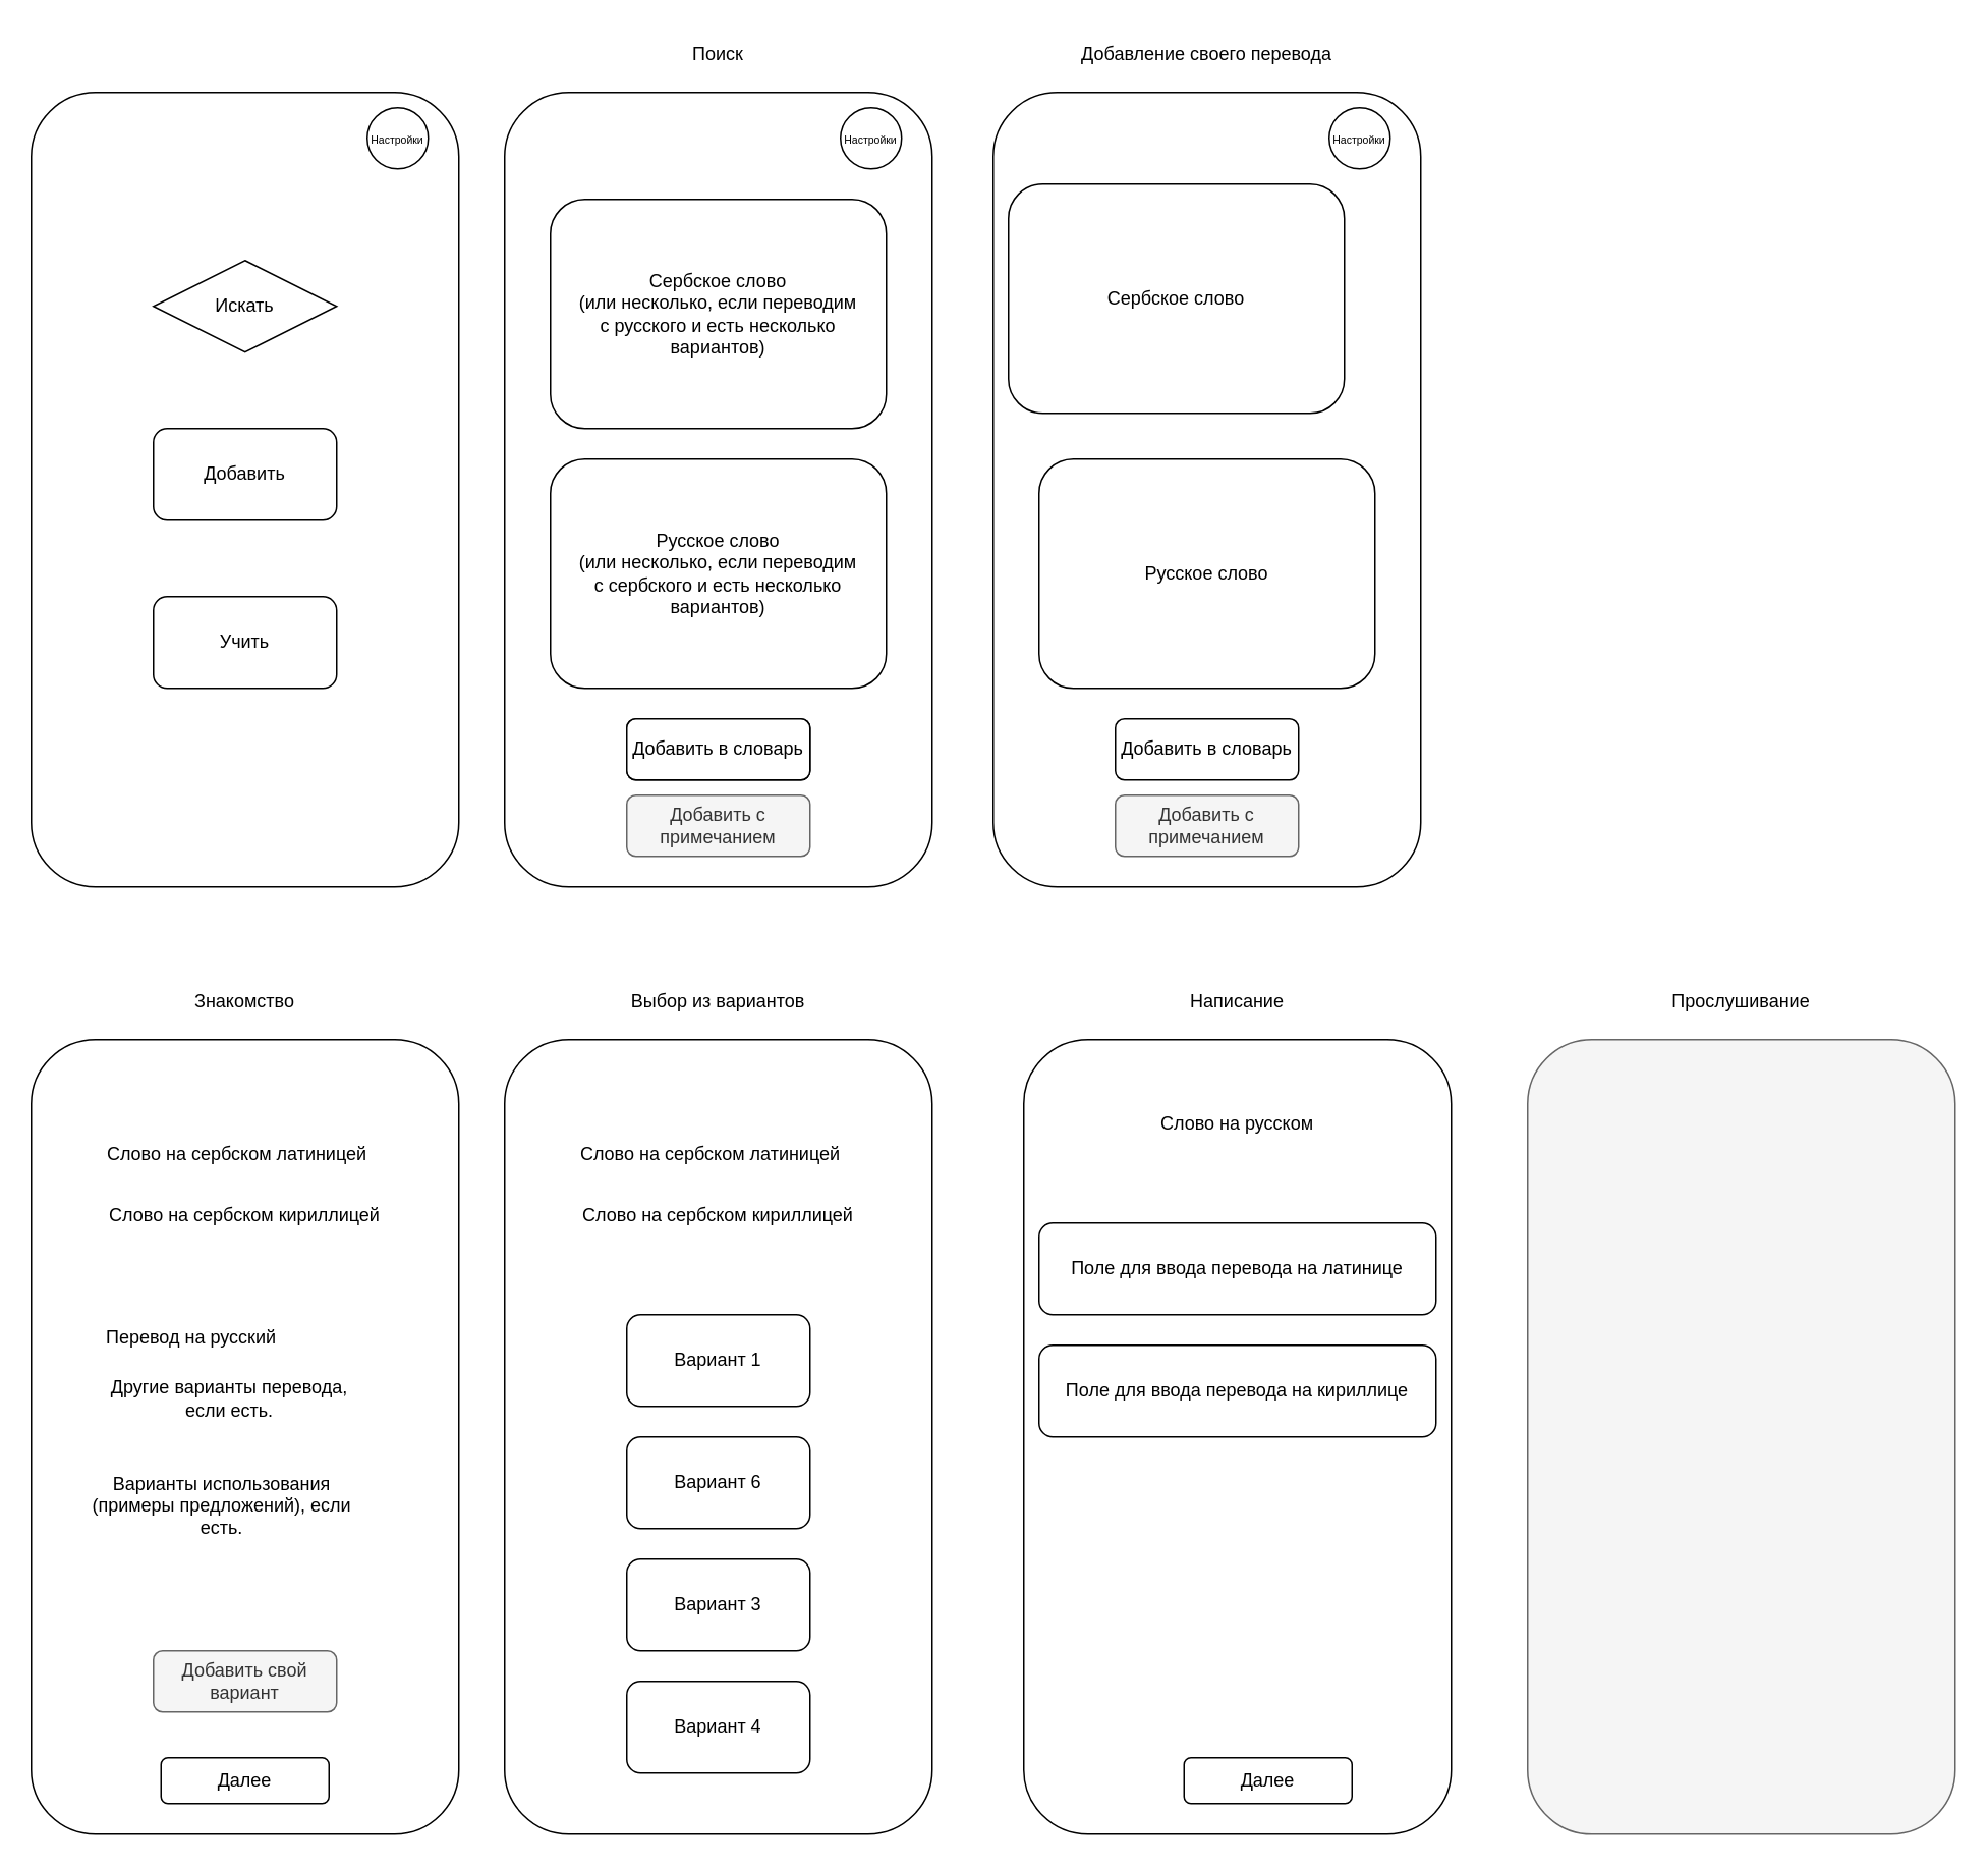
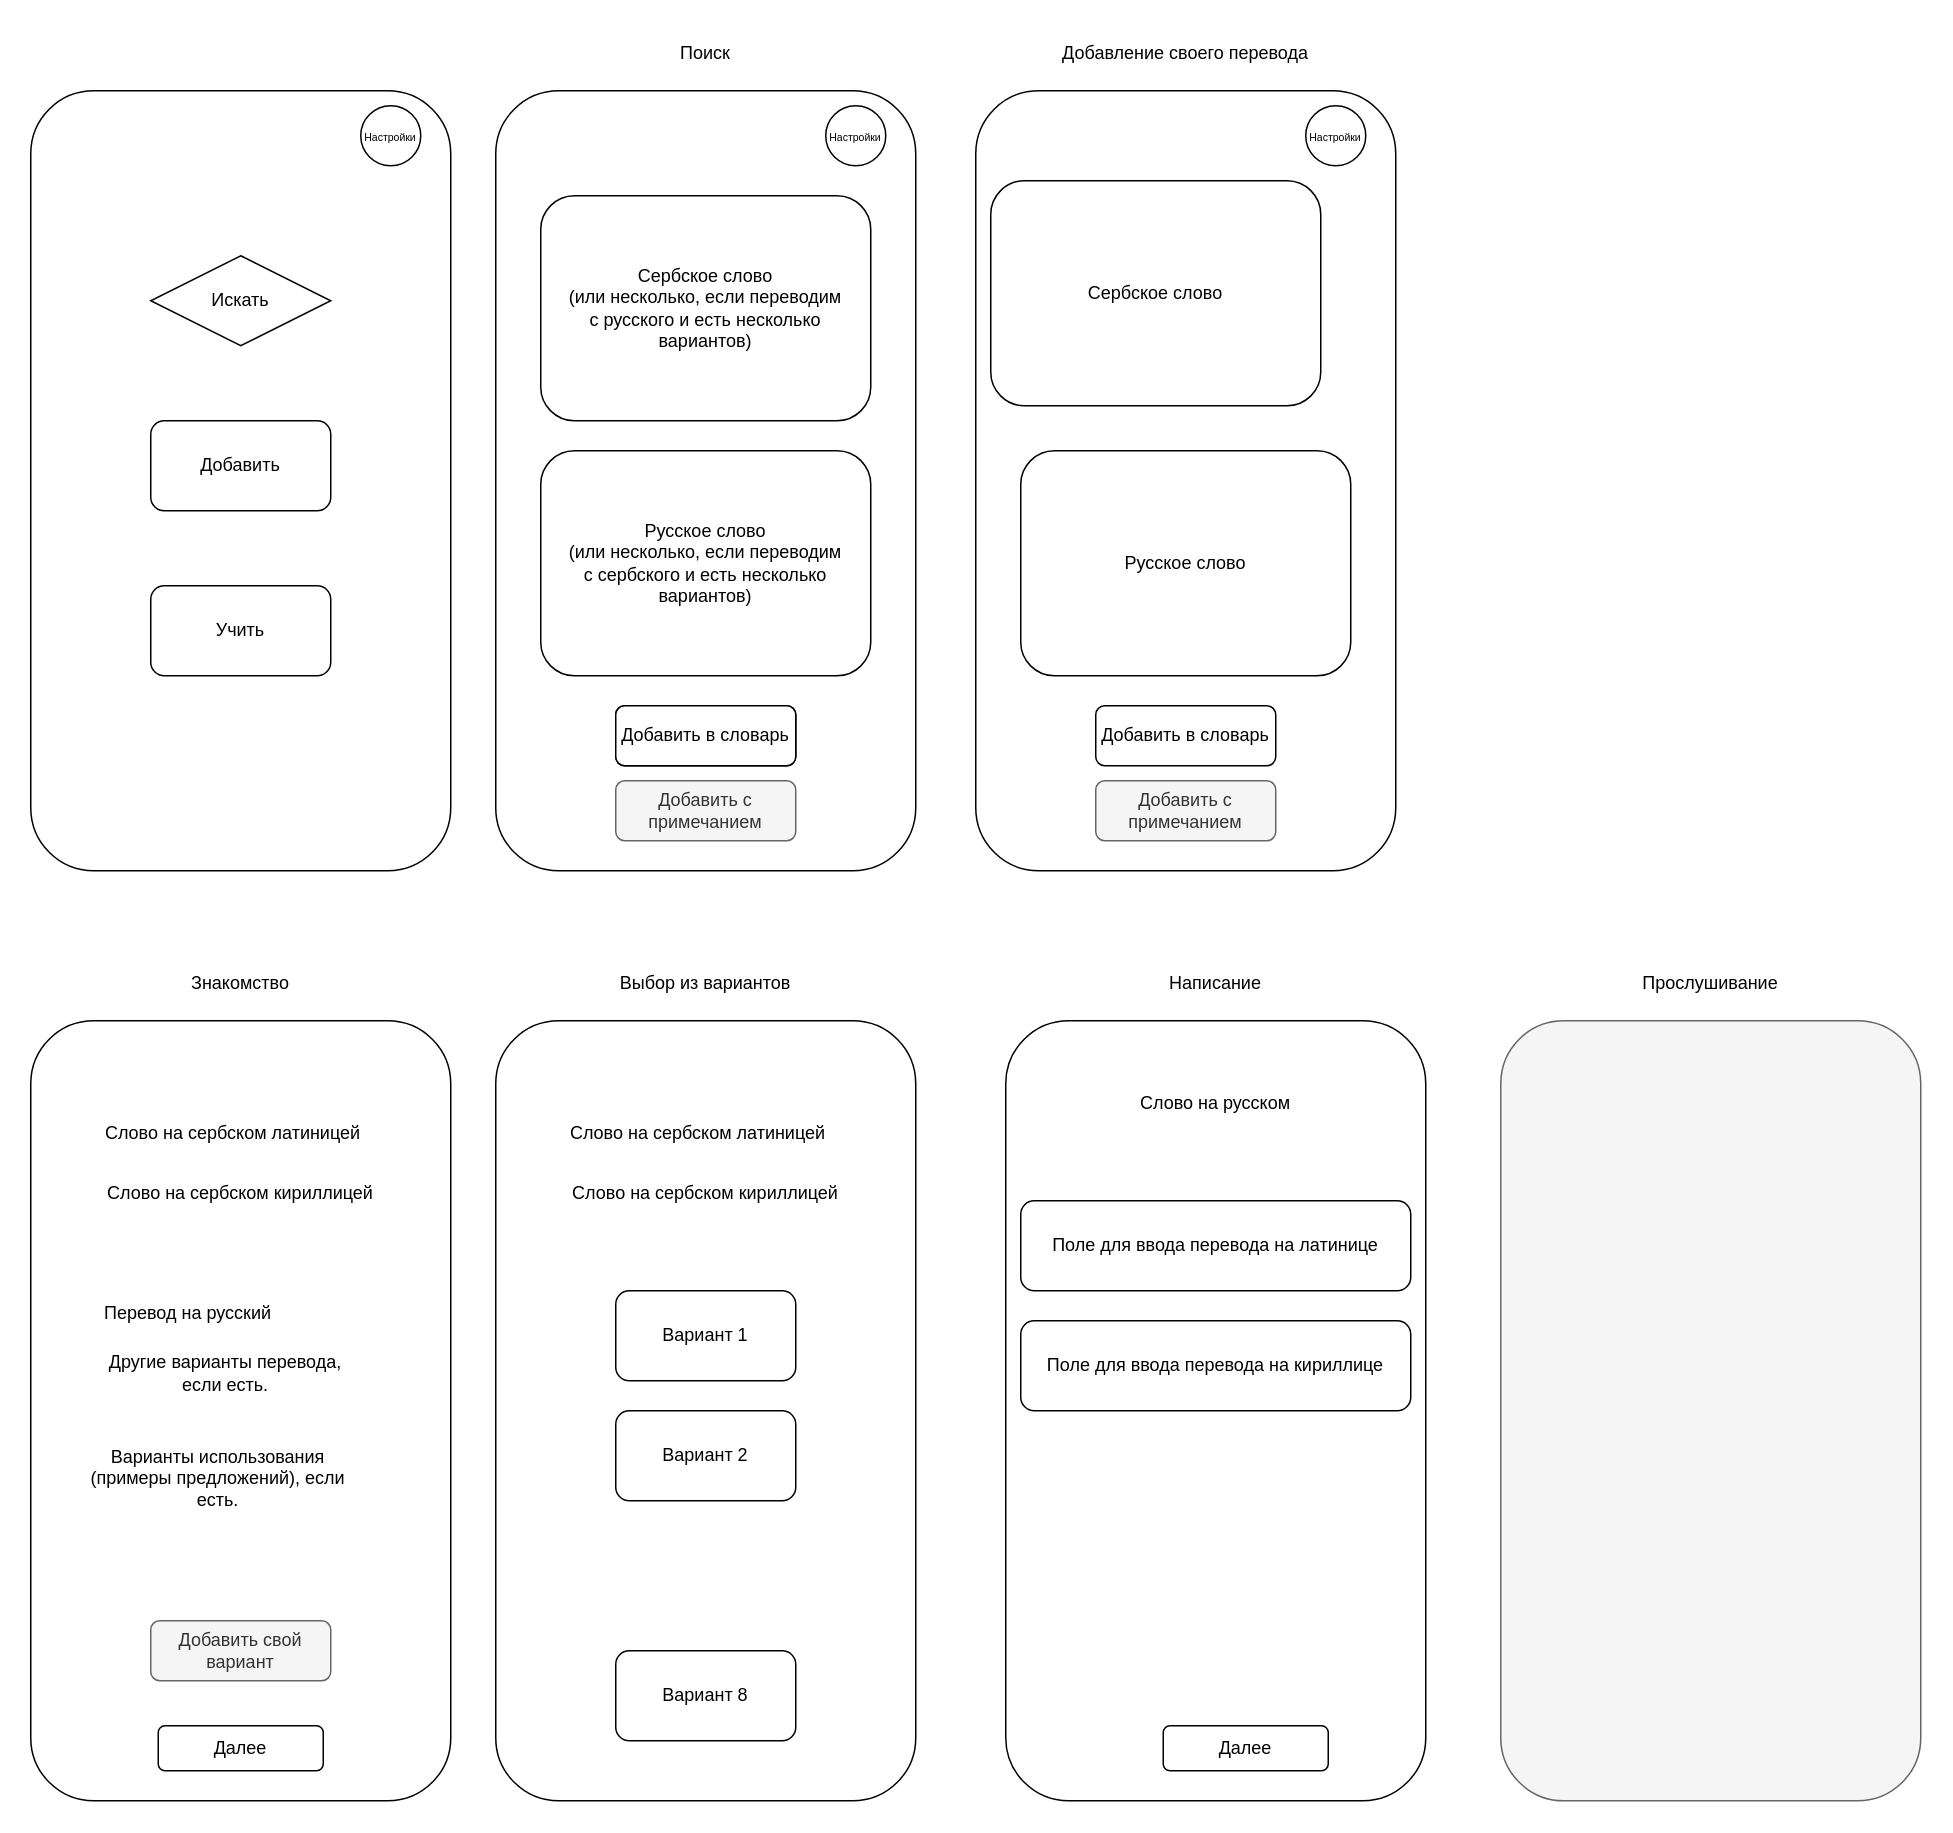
- <mxCell id="36" value="Вариант 6" style="rounded=1;whiteSpace=wrap;html=1;" vertex="1" parent="1"><mxGeometry x="410" y="940" width="120" height="60" as="geometry" /></mxCell>
+ <mxCell id="36" value="Вариант 2" style="rounded=1;whiteSpace=wrap;html=1;" vertex="1" parent="1"><mxGeometry x="410" y="940" width="120" height="60" as="geometry" /></mxCell>
- <mxCell id="37" value="Вариант 3" style="rounded=1;whiteSpace=wrap;html=1;" vertex="1" parent="1"><mxGeometry x="410" y="1020" width="120" height="60" as="geometry" /></mxCell>
- <mxCell id="38" value="Вариант 4" style="rounded=1;whiteSpace=wrap;html=1;" vertex="1" parent="1"><mxGeometry x="410" y="1100" width="120" height="60" as="geometry" /></mxCell>
+ <mxCell id="38" value="Вариант 8" style="rounded=1;whiteSpace=wrap;html=1;" vertex="1" parent="1"><mxGeometry x="410" y="1100" width="120" height="60" as="geometry" /></mxCell>
